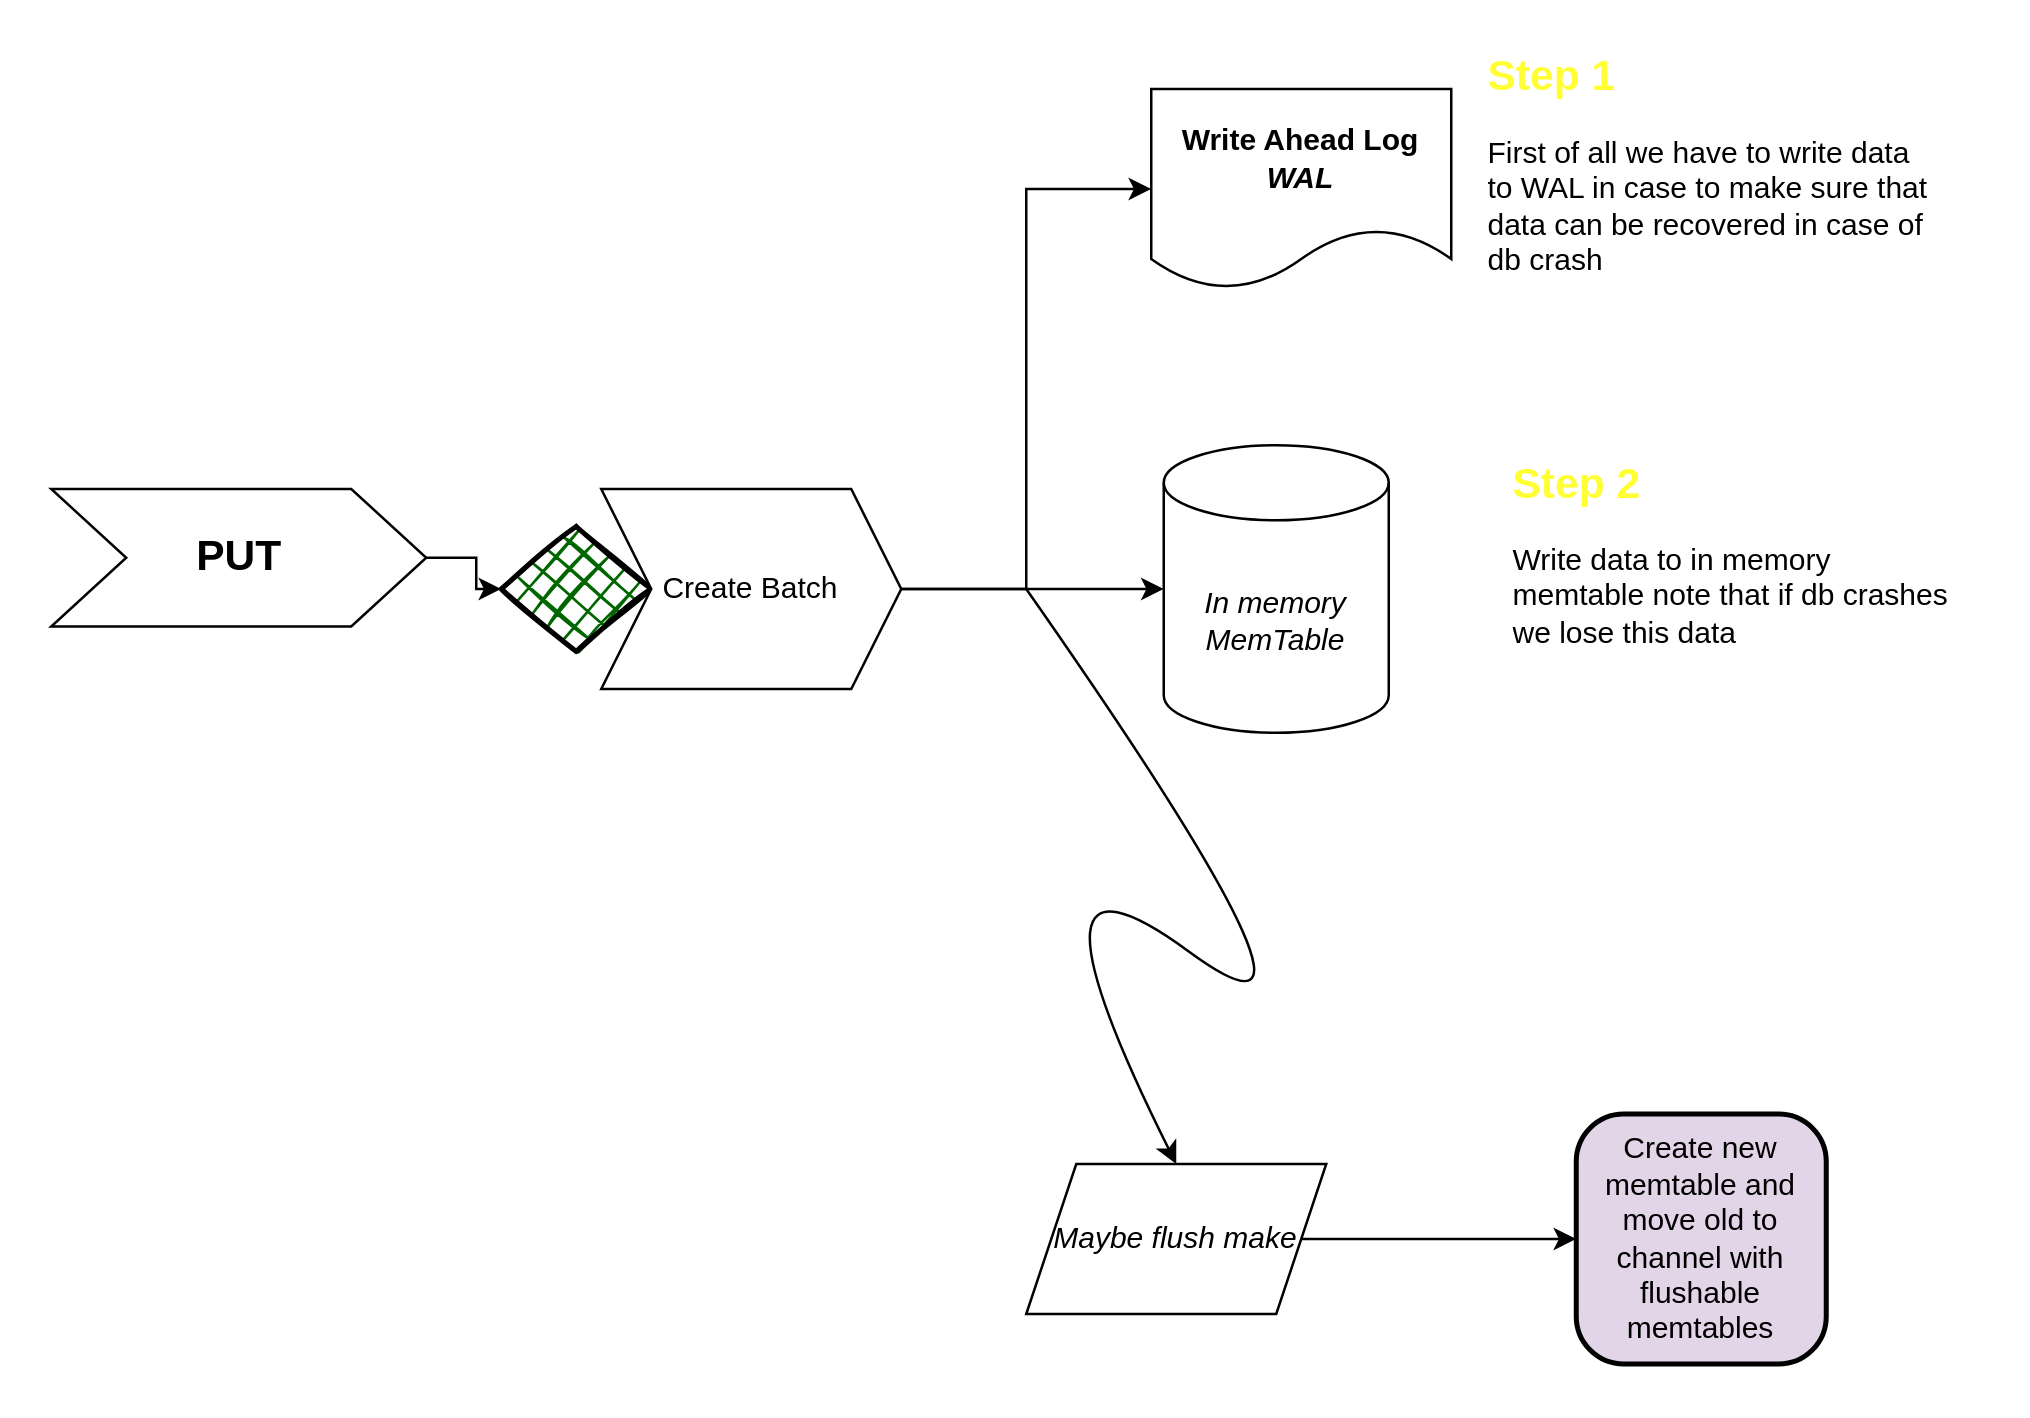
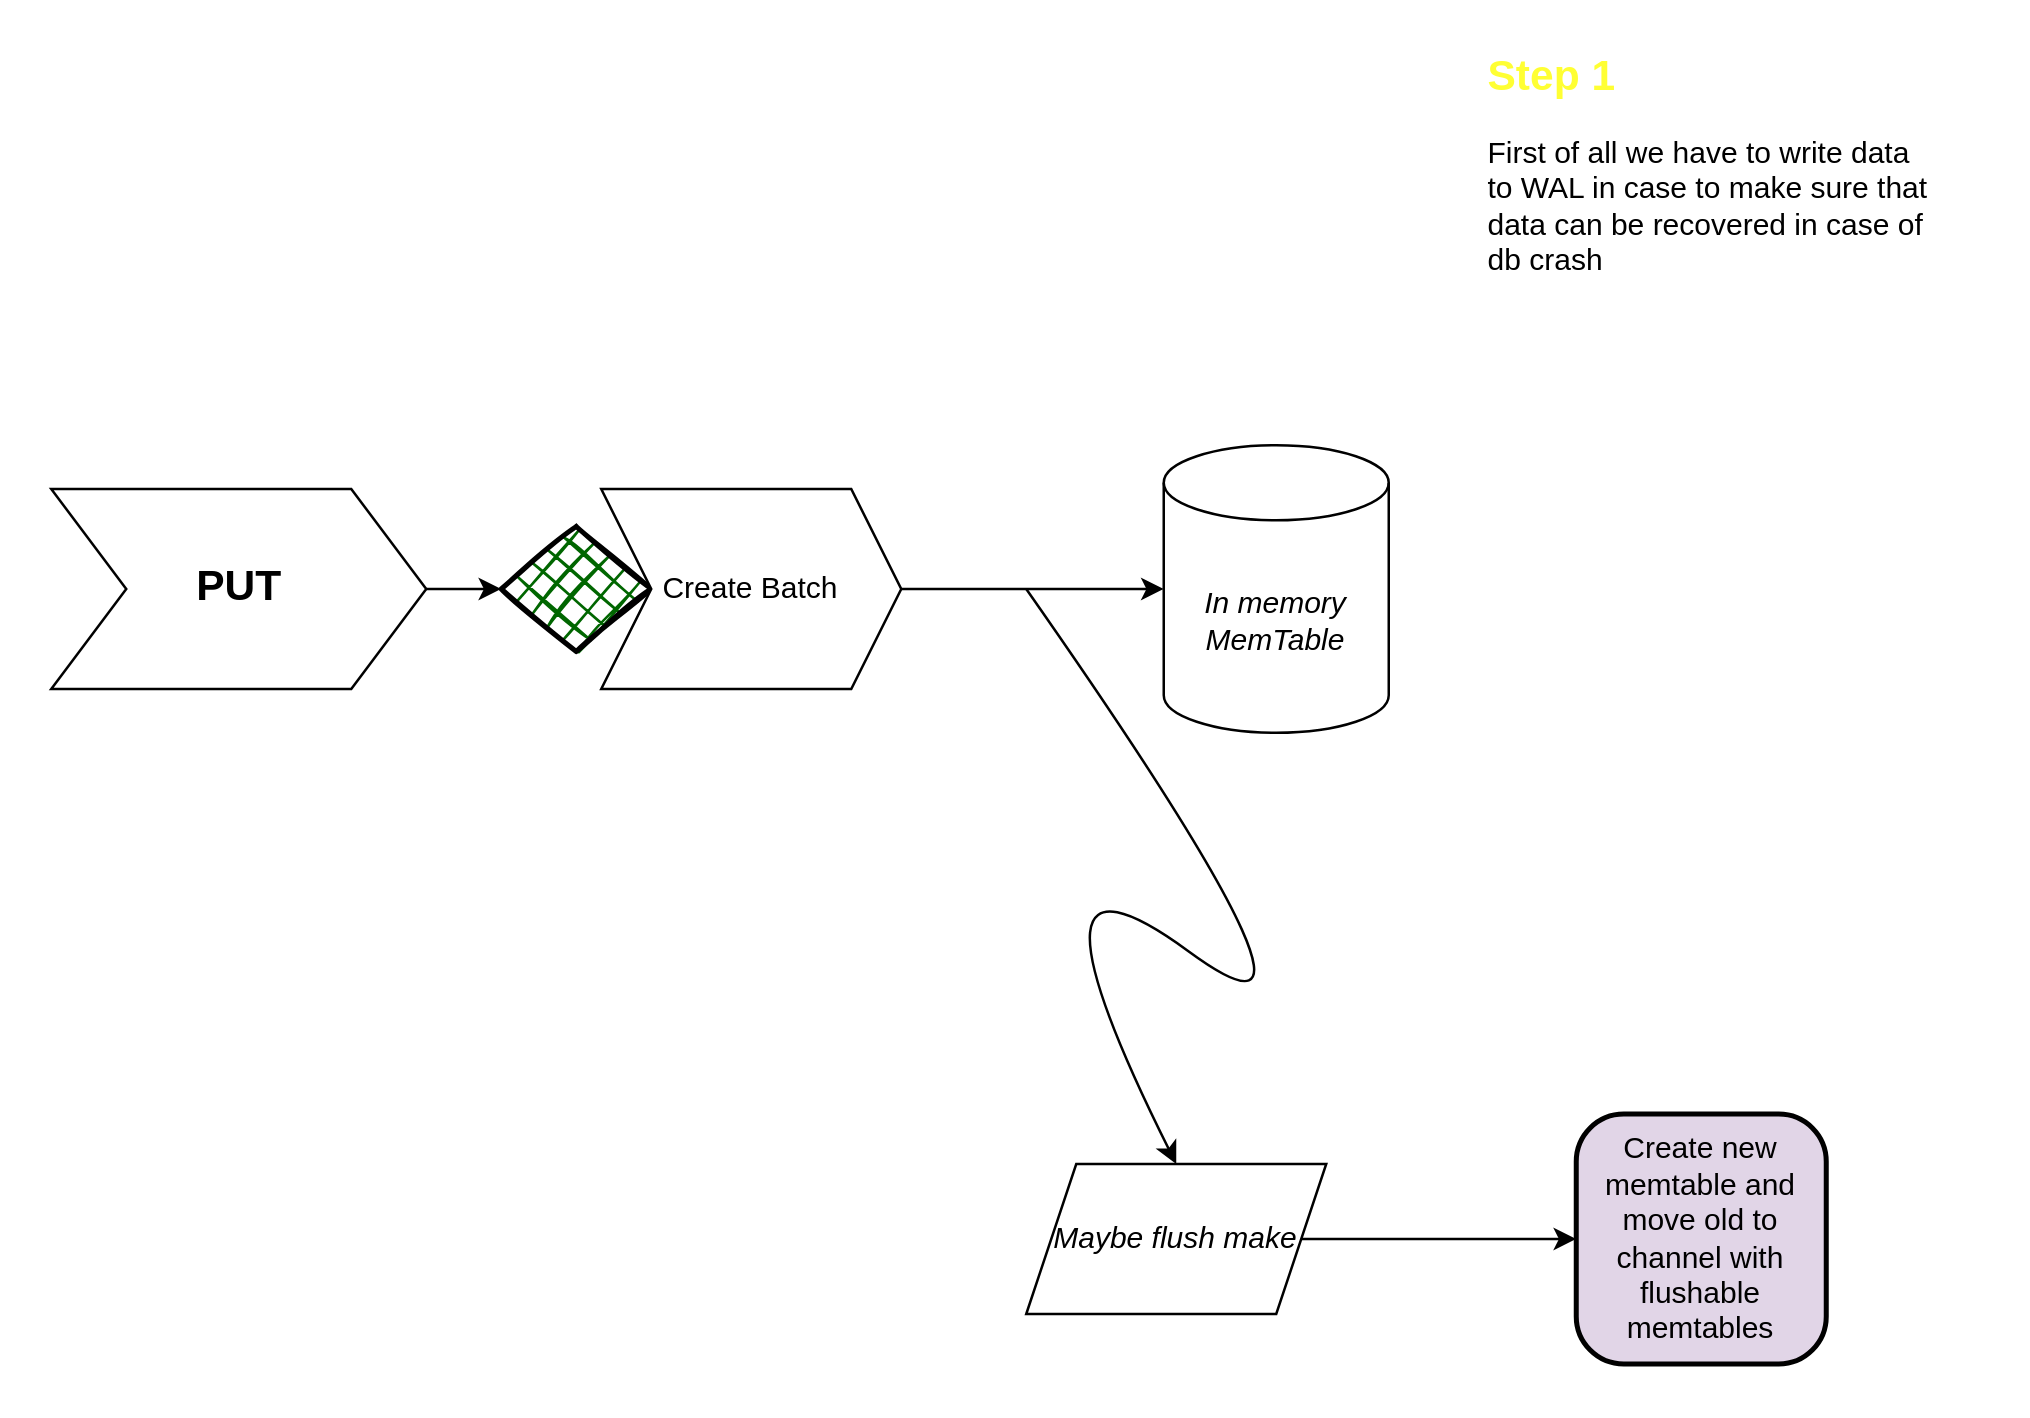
- <mxCell id="8" value="&lt;b&gt;Write Ahead Log&lt;br&gt;&lt;i&gt;WAL&lt;/i&gt;&lt;/b&gt;" style="shape=document;whiteSpace=wrap;html=1;boundedLbl=1;" vertex="1" parent="1"><mxGeometry x="460" y="35" width="120" height="80" as="geometry" /></mxCell>
- <mxCell id="5" style="edgeStyle=orthogonalEdgeStyle;rounded=0;orthogonalLoop=1;jettySize=auto;html=1;entryX=0;entryY=0.5;entryDx=0;entryDy=0;" edge="1" parent="1" source="7" target="8"><mxGeometry relative="1" as="geometry" /></mxCell>
- <mxCell id="3" value="&lt;b&gt;&lt;font style=&quot;font-size: 17px;&quot;&gt;PUT&lt;/font&gt;&lt;/b&gt;" style="html=1;shadow=0;dashed=0;align=center;verticalAlign=middle;shape=mxgraph.arrows2.arrow;dy=0;dx=30;notch=30;" vertex="1" parent="1"><mxGeometry x="20" y="195" width="150" height="55" as="geometry" /></mxCell>
+ <mxCell id="3" value="&lt;b&gt;&lt;font style=&quot;font-size: 17px;&quot;&gt;PUT&lt;/font&gt;&lt;/b&gt;" style="html=1;shadow=0;dashed=0;align=center;verticalAlign=middle;shape=mxgraph.arrows2.arrow;dy=0;dx=30;notch=30;" vertex="1" parent="1"><mxGeometry x="20" y="195" width="150" height="80" as="geometry" /></mxCell>
- <mxCell id="11" value="&lt;h1 style=&quot;font-size: 17px;&quot;&gt;&lt;font style=&quot;font-size: 17px;&quot; color=&quot;#ffff33&quot;&gt;Step 2&lt;/font&gt;&lt;/h1&gt;&lt;p style=&quot;&quot;&gt;&lt;font style=&quot;font-size: 12px;&quot;&gt;Write data to in memory memtable note that if db crashes we lose this data&lt;/font&gt;&lt;/p&gt;" style="text;html=1;strokeColor=none;fillColor=none;spacing=5;spacingTop=-20;whiteSpace=wrap;overflow=hidden;rounded=0;" vertex="1" parent="1"><mxGeometry x="600" y="182.5" width="190" height="110" as="geometry" /></mxCell>
